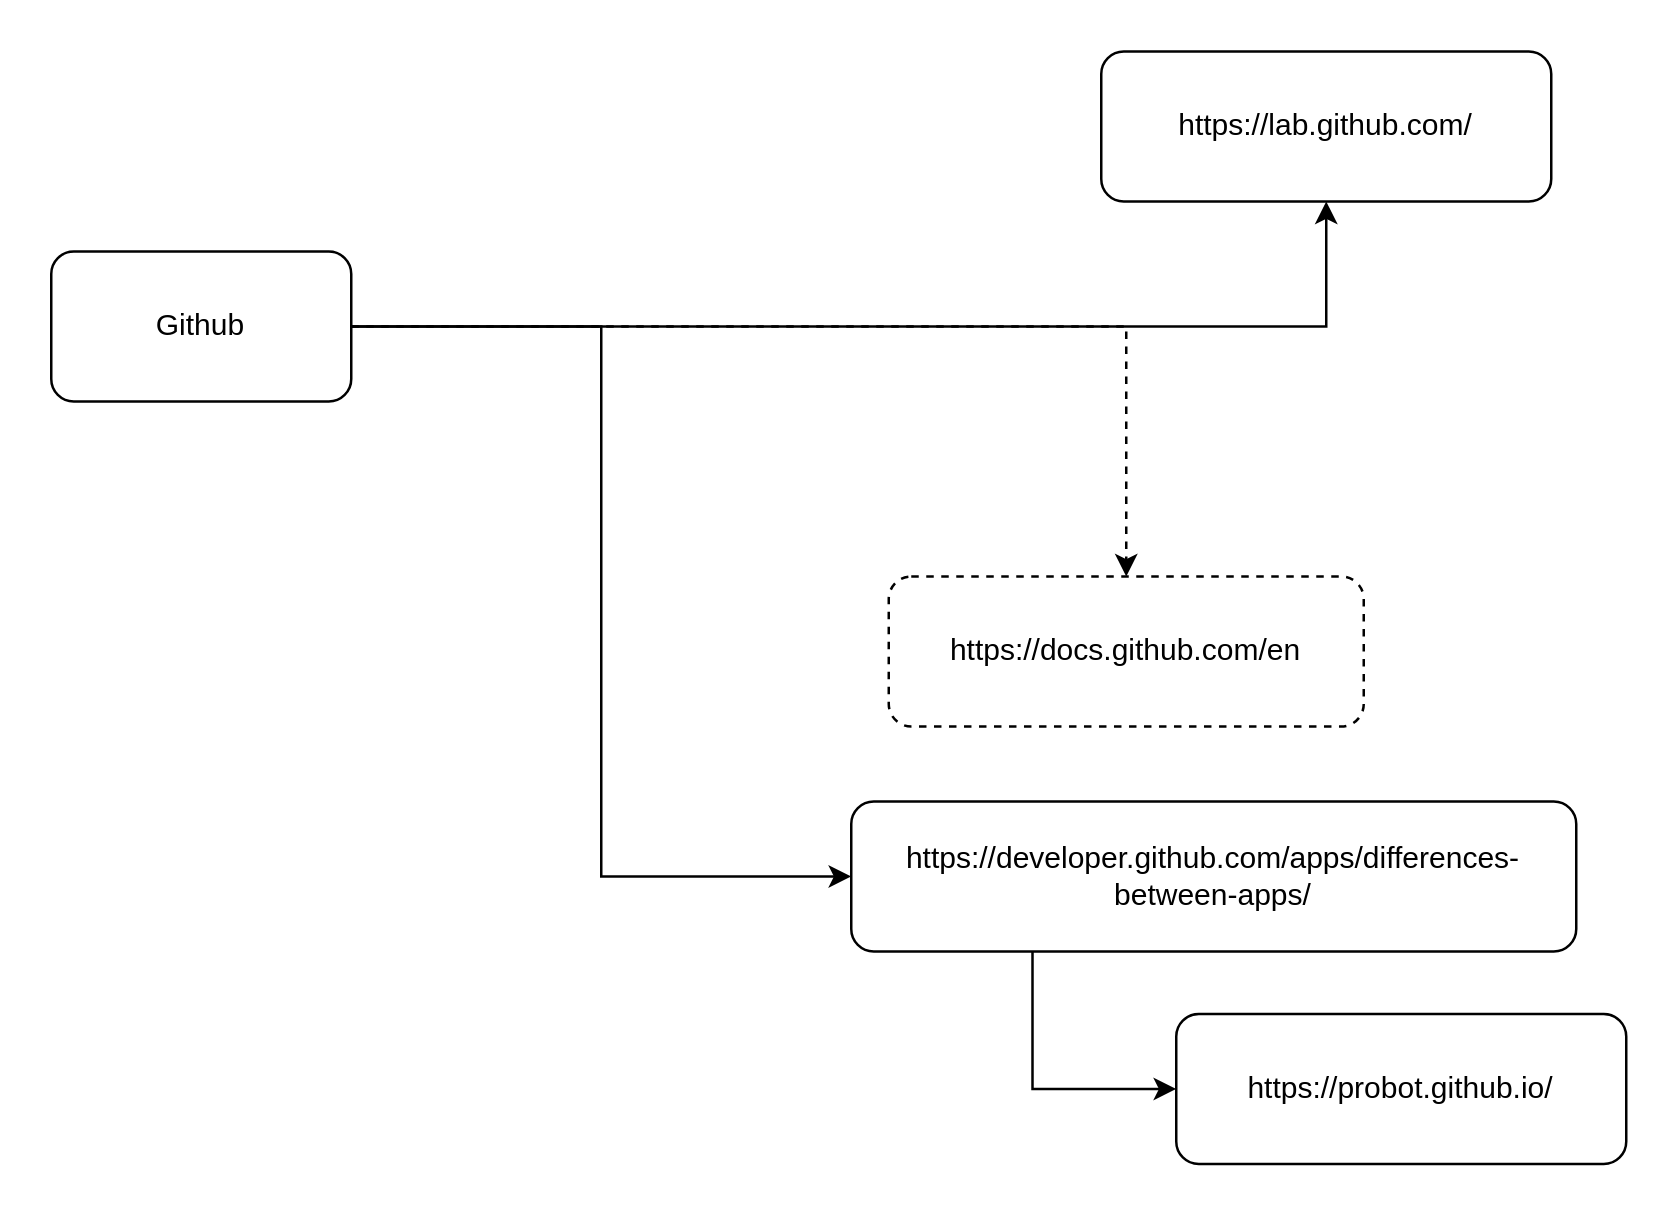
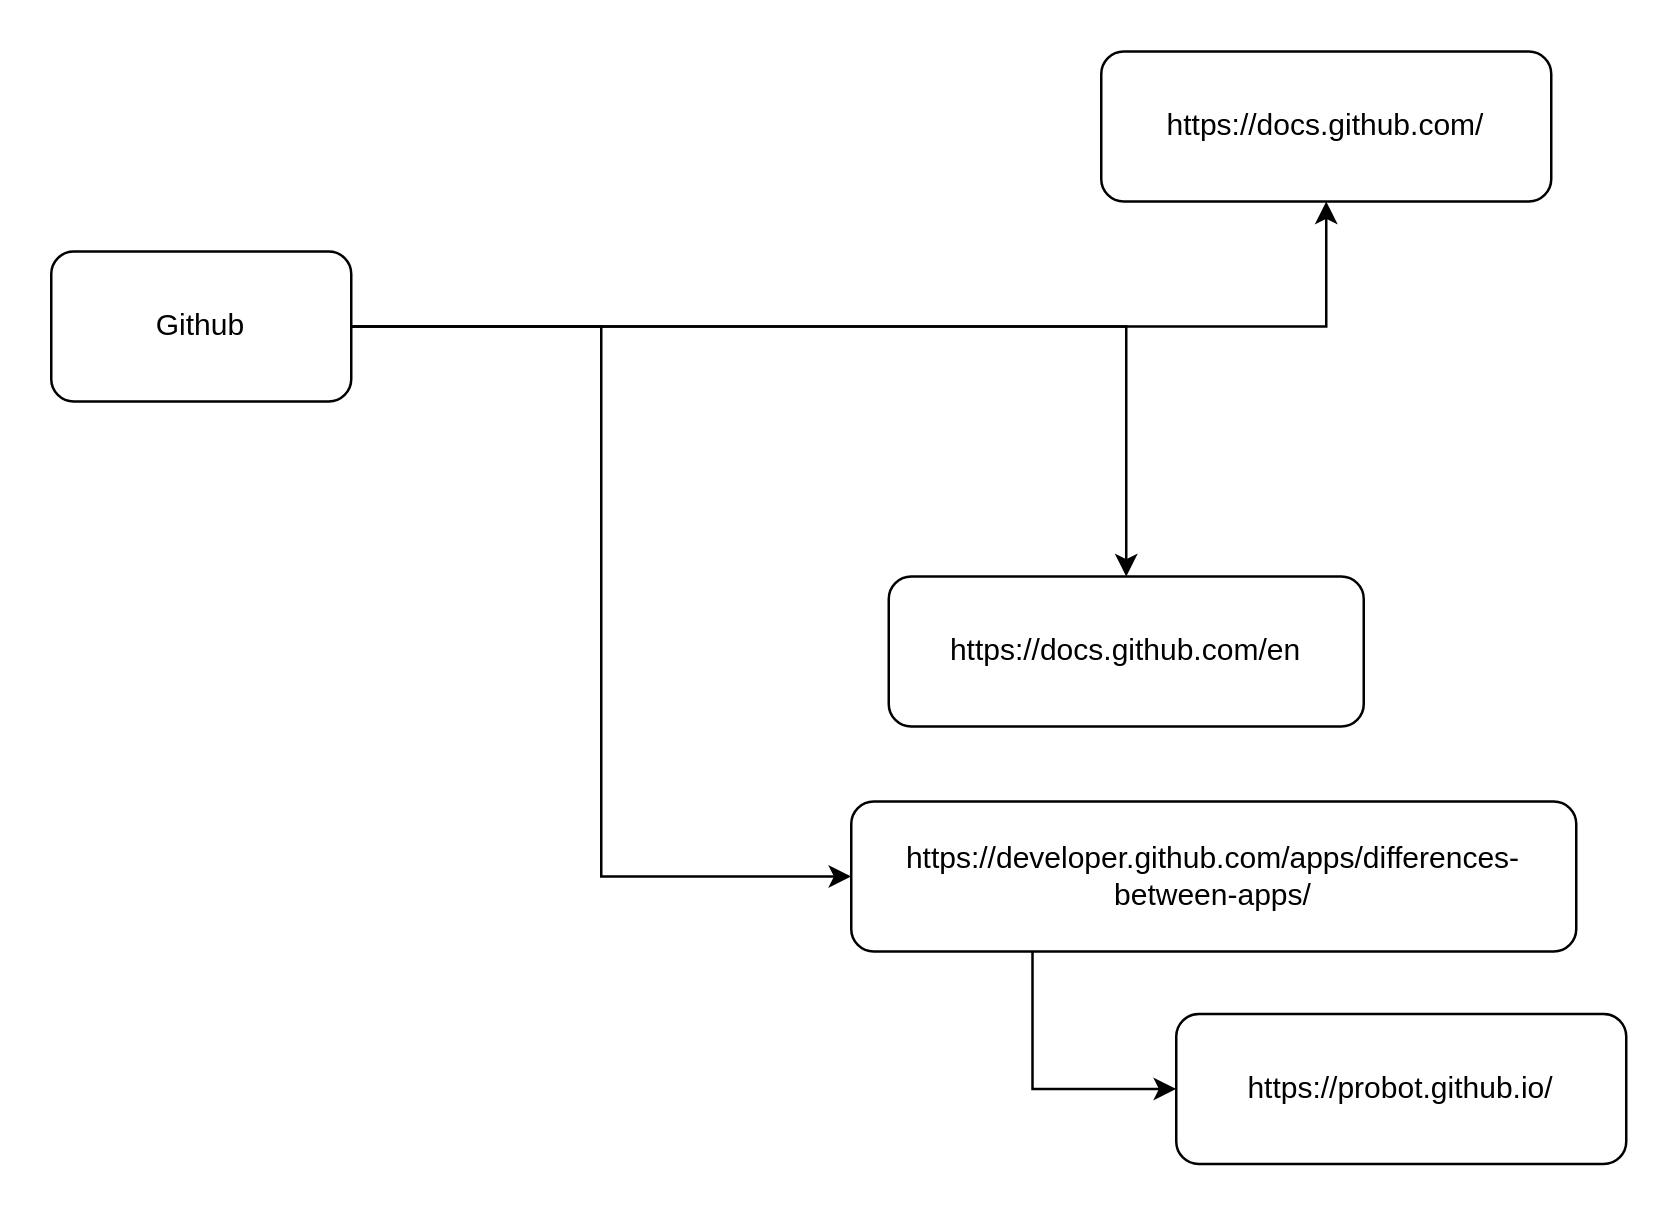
- <mxCell id="7" value="https://lab.github.com/" style="rounded=1;whiteSpace=wrap;html=1;" parent="1" vertex="1"><mxGeometry x="440" y="20" width="180" height="60" as="geometry" /></mxCell>
+ <mxCell id="7" value="https://docs.github.com/" style="rounded=1;whiteSpace=wrap;html=1;" parent="1" vertex="1"><mxGeometry x="440" y="20" width="180" height="60" as="geometry" /></mxCell>
- <mxCell id="2" value="" style="edgeStyle=orthogonalEdgeStyle;rounded=0;orthogonalLoop=1;jettySize=auto;html=1;dashed=1;" parent="1" source="5" target="6" edge="1"><mxGeometry relative="1" as="geometry" /></mxCell>
+ <mxCell id="2" value="" style="edgeStyle=orthogonalEdgeStyle;rounded=0;orthogonalLoop=1;jettySize=auto;html=1;" parent="1" source="5" target="6" edge="1"><mxGeometry relative="1" as="geometry" /></mxCell>
- <mxCell id="6" value="https://docs.github.com/en" style="rounded=1;whiteSpace=wrap;html=1;dashed=1;" parent="1" vertex="1"><mxGeometry x="355" y="230" width="190" height="60" as="geometry" /></mxCell>
+ <mxCell id="6" value="https://docs.github.com/en" style="rounded=1;whiteSpace=wrap;html=1;" parent="1" vertex="1"><mxGeometry x="355" y="230" width="190" height="60" as="geometry" /></mxCell>
